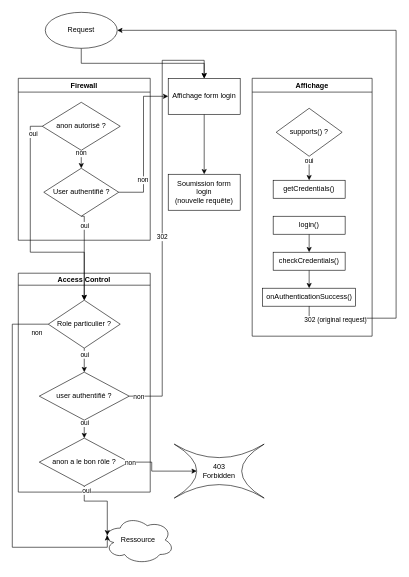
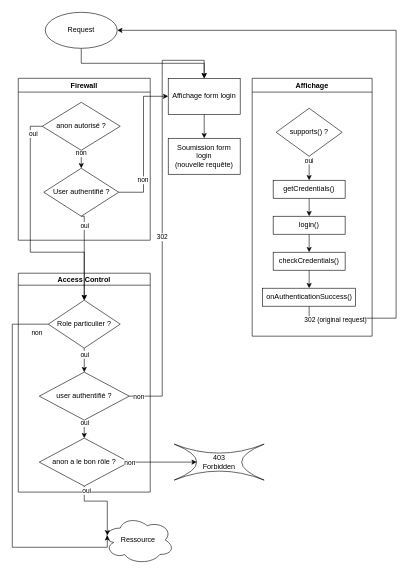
- <mxCell id="36" value="Soumission form login&lt;br&gt;(nouvelle requête)" style="rounded=0;whiteSpace=wrap;html=1;" vertex="1" parent="1"><mxGeometry x="280" y="290" width="120" height="60" as="geometry" /></mxCell>
+ <mxCell id="36" value="Soumission form login&lt;br&gt;(nouvelle requête)" style="rounded=0;whiteSpace=wrap;html=1;" vertex="1" parent="1"><mxGeometry x="280" y="230" width="120" height="60" as="geometry" /></mxCell>
+ <mxCell id="4" style="edgeStyle=orthogonalEdgeStyle;rounded=0;orthogonalLoop=1;jettySize=auto;html=1;exitX=0.5;exitY=1;exitDx=0;exitDy=0;entryX=0.5;entryY=0;entryDx=0;entryDy=0;" edge="1" parent="2" source="5" target="7"><mxGeometry relative="1" as="geometry" /></mxCell>
- <mxCell id="47" value="&lt;div&gt;403&lt;/div&gt;&lt;div&gt;Forbidden&lt;br&gt;&lt;/div&gt;" style="shape=switch;whiteSpace=wrap;html=1;" vertex="1" parent="1"><mxGeometry x="290" y="740" width="150" height="90" as="geometry" /></mxCell>
+ <mxCell id="47" value="&lt;div&gt;403&lt;/div&gt;&lt;div&gt;Forbidden&lt;br&gt;&lt;/div&gt;" style="shape=switch;whiteSpace=wrap;html=1;" vertex="1" parent="1"><mxGeometry x="290" y="740" width="150" height="60" as="geometry" /></mxCell>
